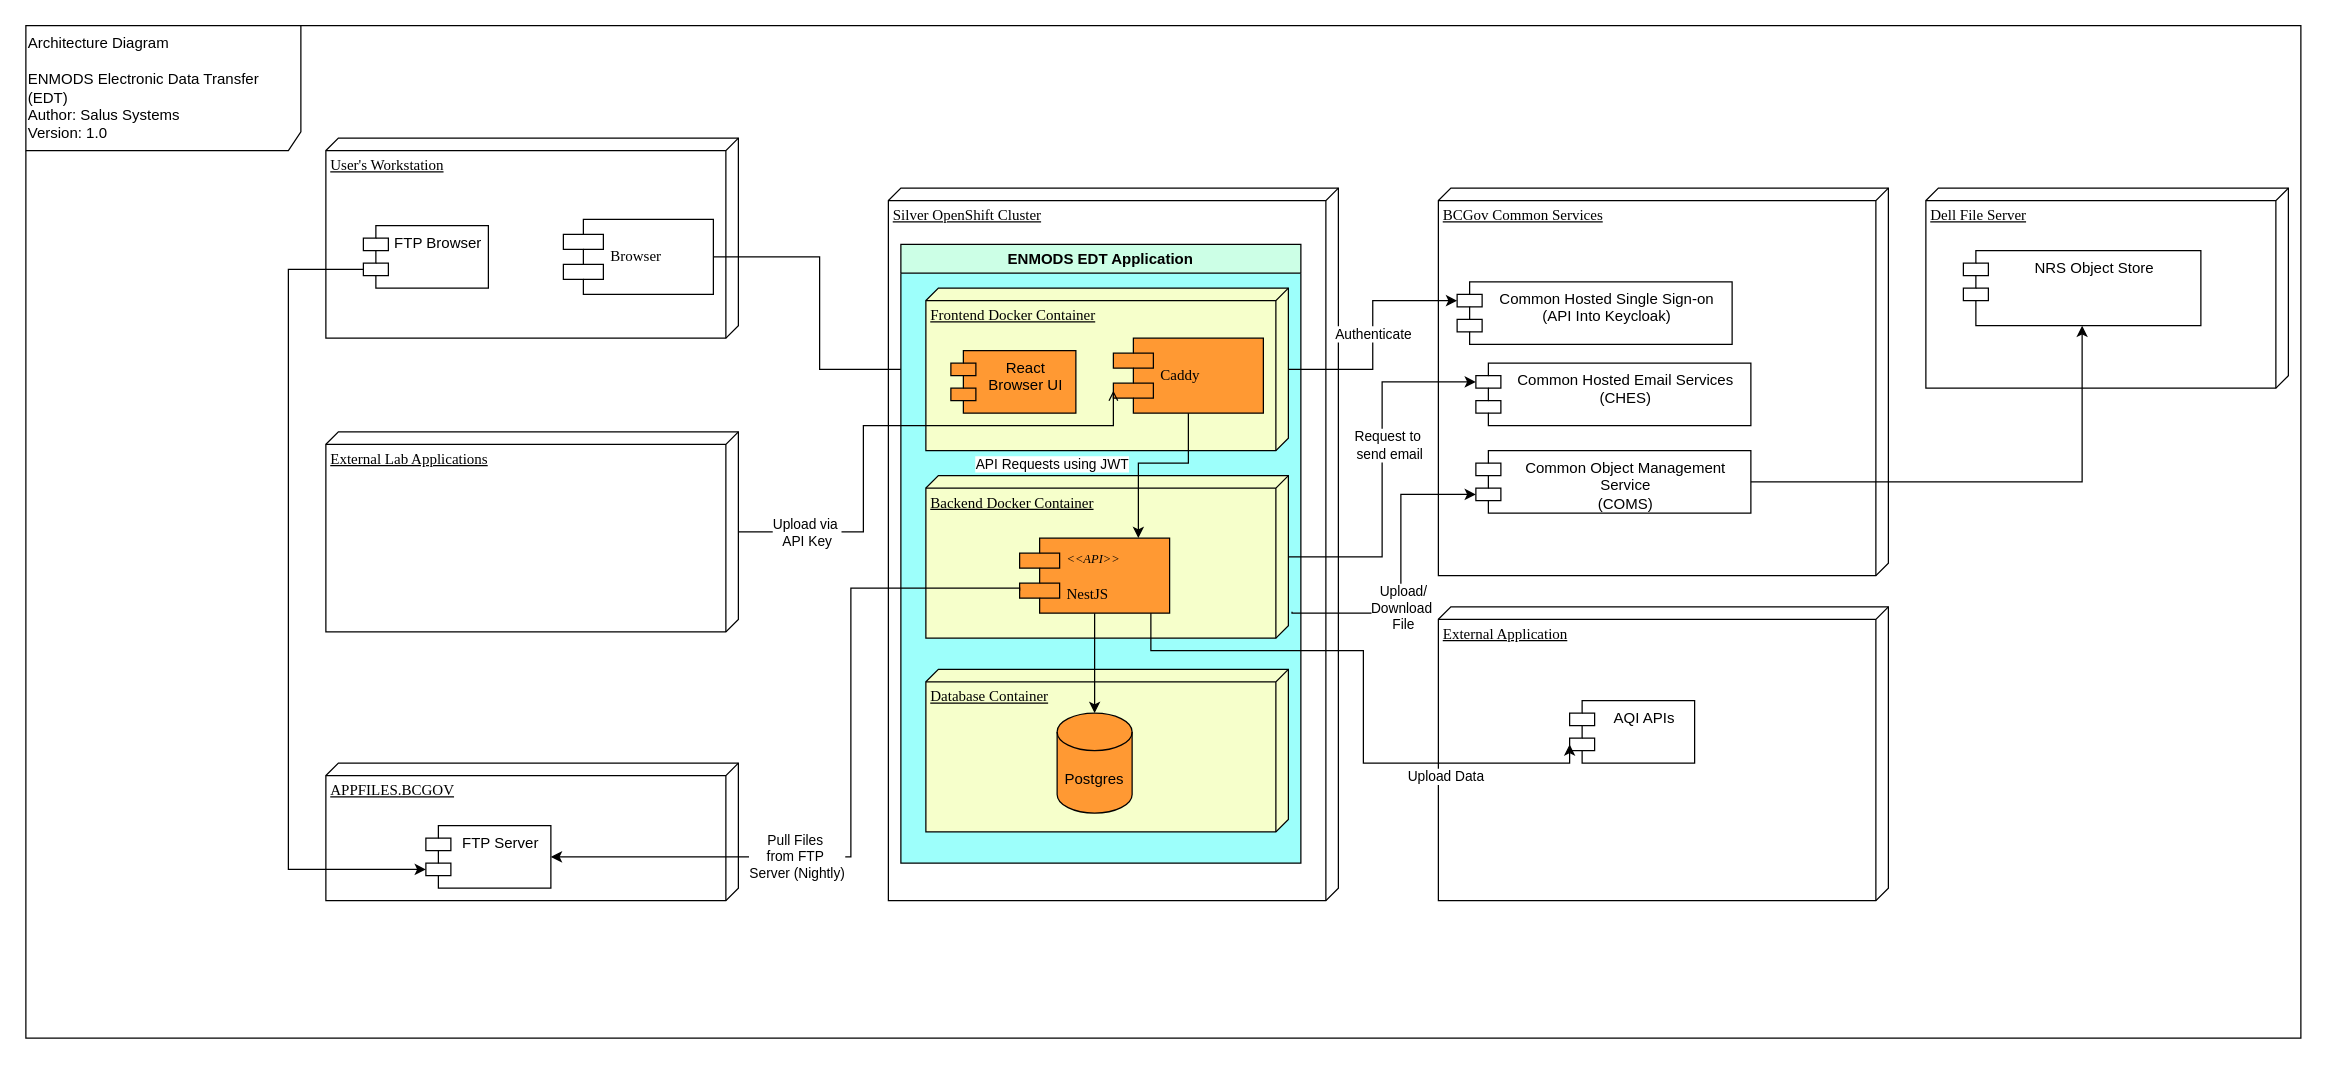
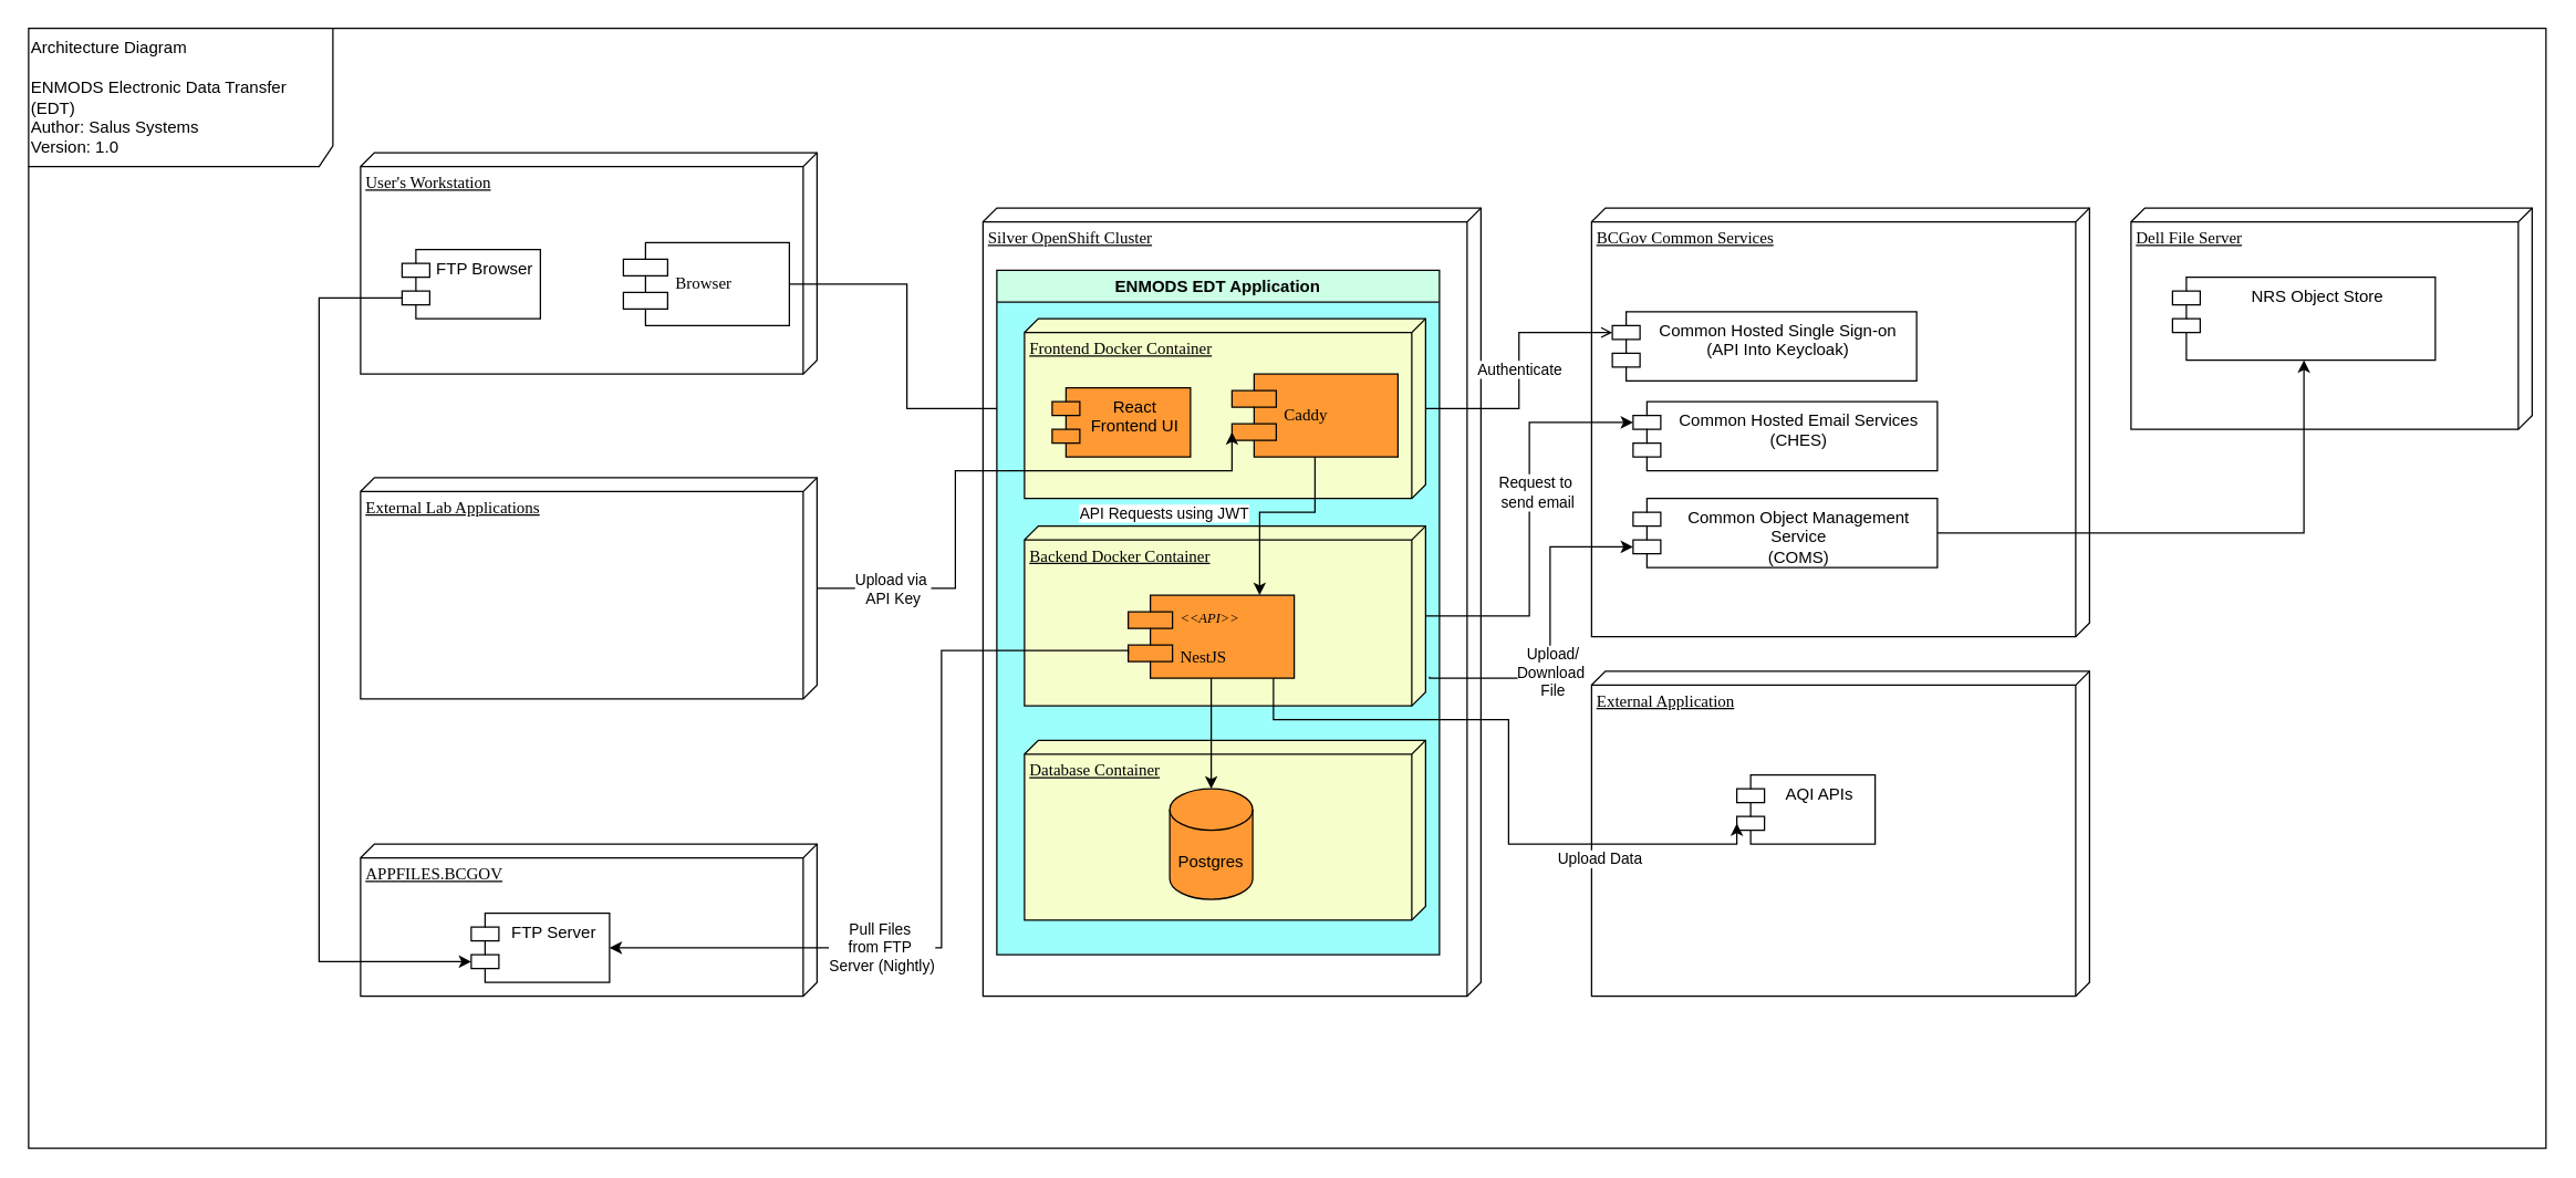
- <mxCell id="18" style="edgeStyle=orthogonalEdgeStyle;rounded=0;orthogonalLoop=1;jettySize=auto;html=1;entryX=0;entryY=0;entryDx=0;entryDy=15;entryPerimeter=0;" edge="1" parent="1" source="9" target="17"><mxGeometry relative="1" as="geometry" /></mxCell>
+ <mxCell id="18" style="edgeStyle=orthogonalEdgeStyle;rounded=0;orthogonalLoop=1;jettySize=auto;html=1;entryX=0;entryY=0;entryDx=0;entryDy=15;entryPerimeter=0;endArrow=open;" edge="1" parent="1" source="9" target="17"><mxGeometry relative="1" as="geometry" /></mxCell>
- <mxCell id="22" value="React Browser UI" style="shape=module;align=left;spacingLeft=20;align=center;verticalAlign=top;whiteSpace=wrap;html=1;fillColor=#FF9933;" vertex="1" parent="1"><mxGeometry x="760" y="280" width="100" height="50" as="geometry" /></mxCell>
+ <mxCell id="22" value="React Frontend UI" style="shape=module;align=left;spacingLeft=20;align=center;verticalAlign=top;whiteSpace=wrap;html=1;fillColor=#FF9933;" vertex="1" parent="1"><mxGeometry x="760" y="280" width="100" height="50" as="geometry" /></mxCell>
- <mxCell id="41" style="edgeStyle=orthogonalEdgeStyle;rounded=0;orthogonalLoop=1;jettySize=auto;html=1;entryX=0;entryY=0.7;entryDx=0;entryDy=0;endArrow=open;" edge="1" parent="1" source="43" target="10"><mxGeometry relative="1" as="geometry"><Array as="points"><mxPoint x="690" y="425" /><mxPoint x="690" y="340" /><mxPoint x="890" y="340" /></Array></mxGeometry></mxCell>
+ <mxCell id="41" style="edgeStyle=orthogonalEdgeStyle;rounded=0;orthogonalLoop=1;jettySize=auto;html=1;entryX=0;entryY=0.7;entryDx=0;entryDy=0;" edge="1" parent="1" source="43" target="10"><mxGeometry relative="1" as="geometry"><Array as="points"><mxPoint x="690" y="425" /><mxPoint x="690" y="340" /><mxPoint x="890" y="340" /></Array></mxGeometry></mxCell>
